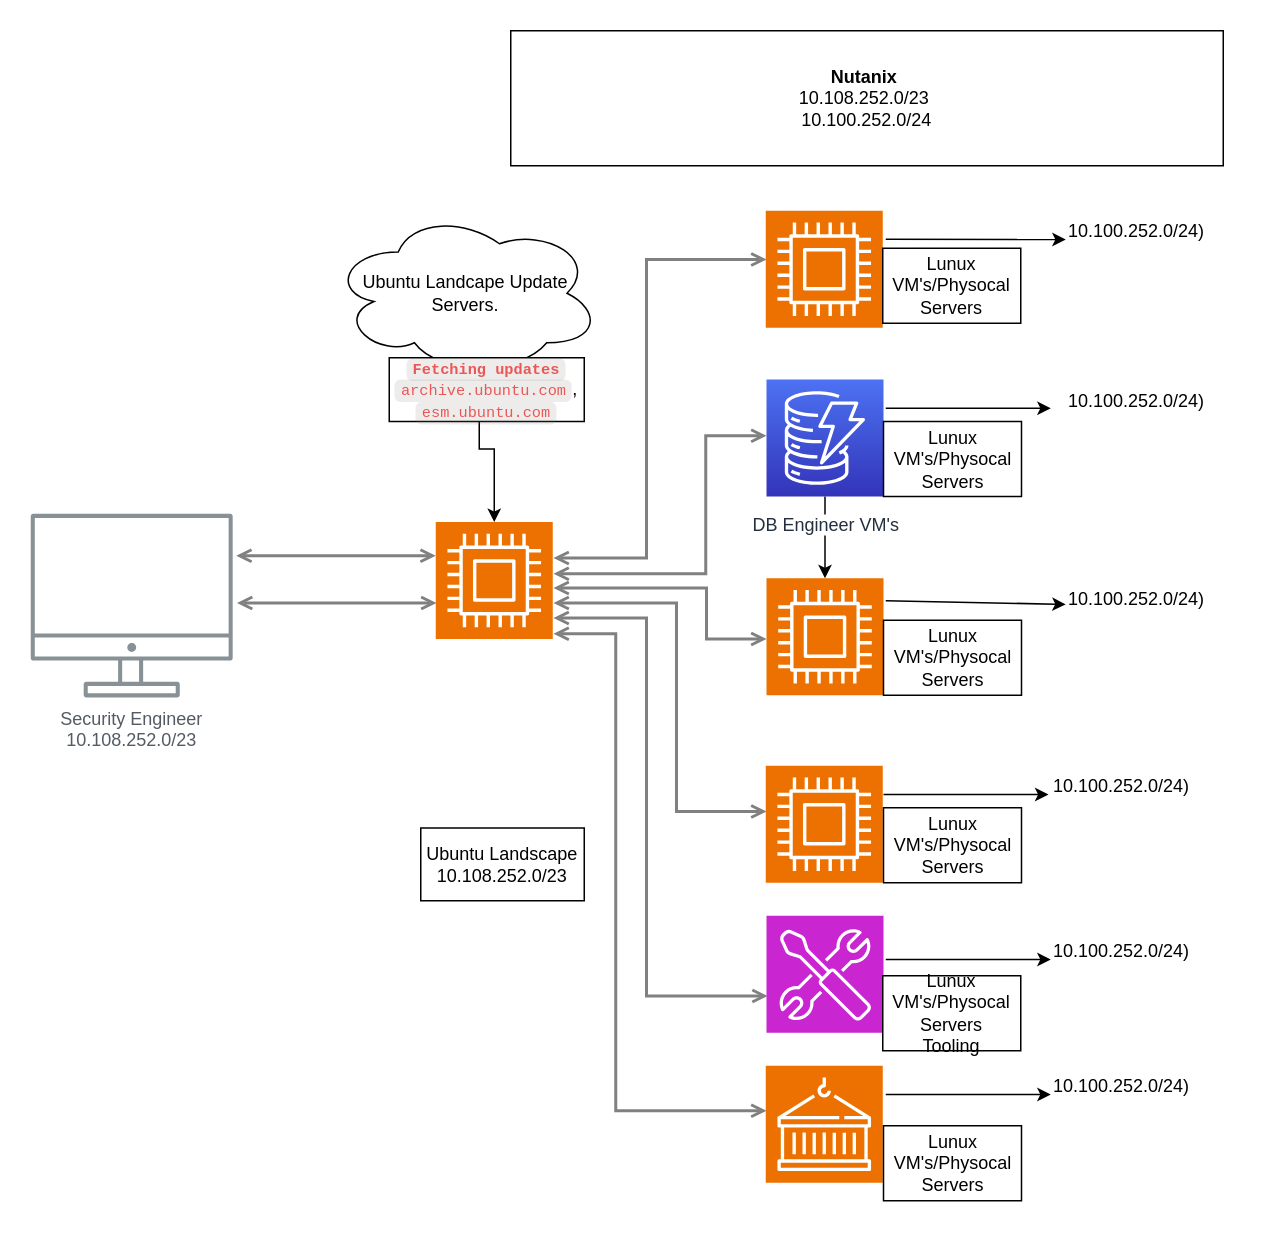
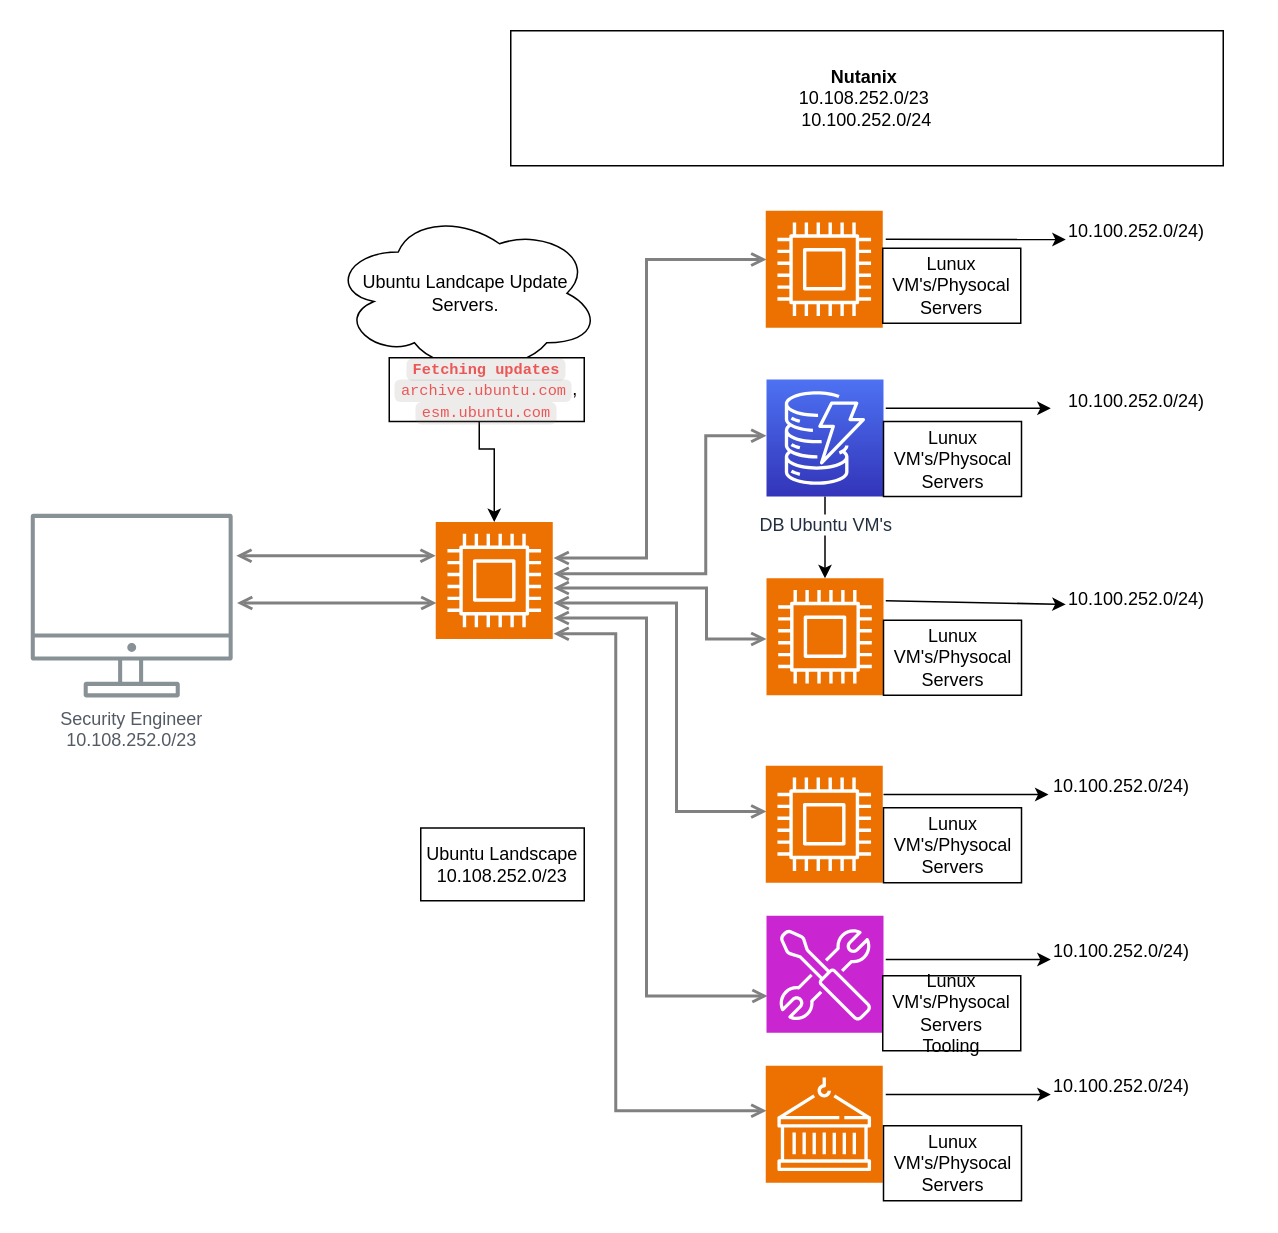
- <mxCell id="12" value="DB Engineer VM's" style="outlineConnect=0;fontColor=#232F3E;gradientColor=#4D72F3;gradientDirection=north;fillColor=#3334B9;strokeColor=#ffffff;dashed=0;verticalLabelPosition=bottom;verticalAlign=top;align=center;html=1;fontSize=12;fontStyle=0;aspect=fixed;shape=mxgraph.aws4.resourceIcon;resIcon=mxgraph.aws4.dynamodb;labelBackgroundColor=#ffffff;spacingTop=5;" parent="1" vertex="1"><mxGeometry x="510.5" y="252.5" width="78" height="78" as="geometry" /></mxCell>
+ <mxCell id="12" value="DB Ubuntu VM's" style="outlineConnect=0;fontColor=#232F3E;gradientColor=#4D72F3;gradientDirection=north;fillColor=#3334B9;strokeColor=#ffffff;dashed=0;verticalLabelPosition=bottom;verticalAlign=top;align=center;html=1;fontSize=12;fontStyle=0;aspect=fixed;shape=mxgraph.aws4.resourceIcon;resIcon=mxgraph.aws4.dynamodb;labelBackgroundColor=#ffffff;spacingTop=5;" parent="1" vertex="1"><mxGeometry x="510.5" y="252.5" width="78" height="78" as="geometry" /></mxCell>
